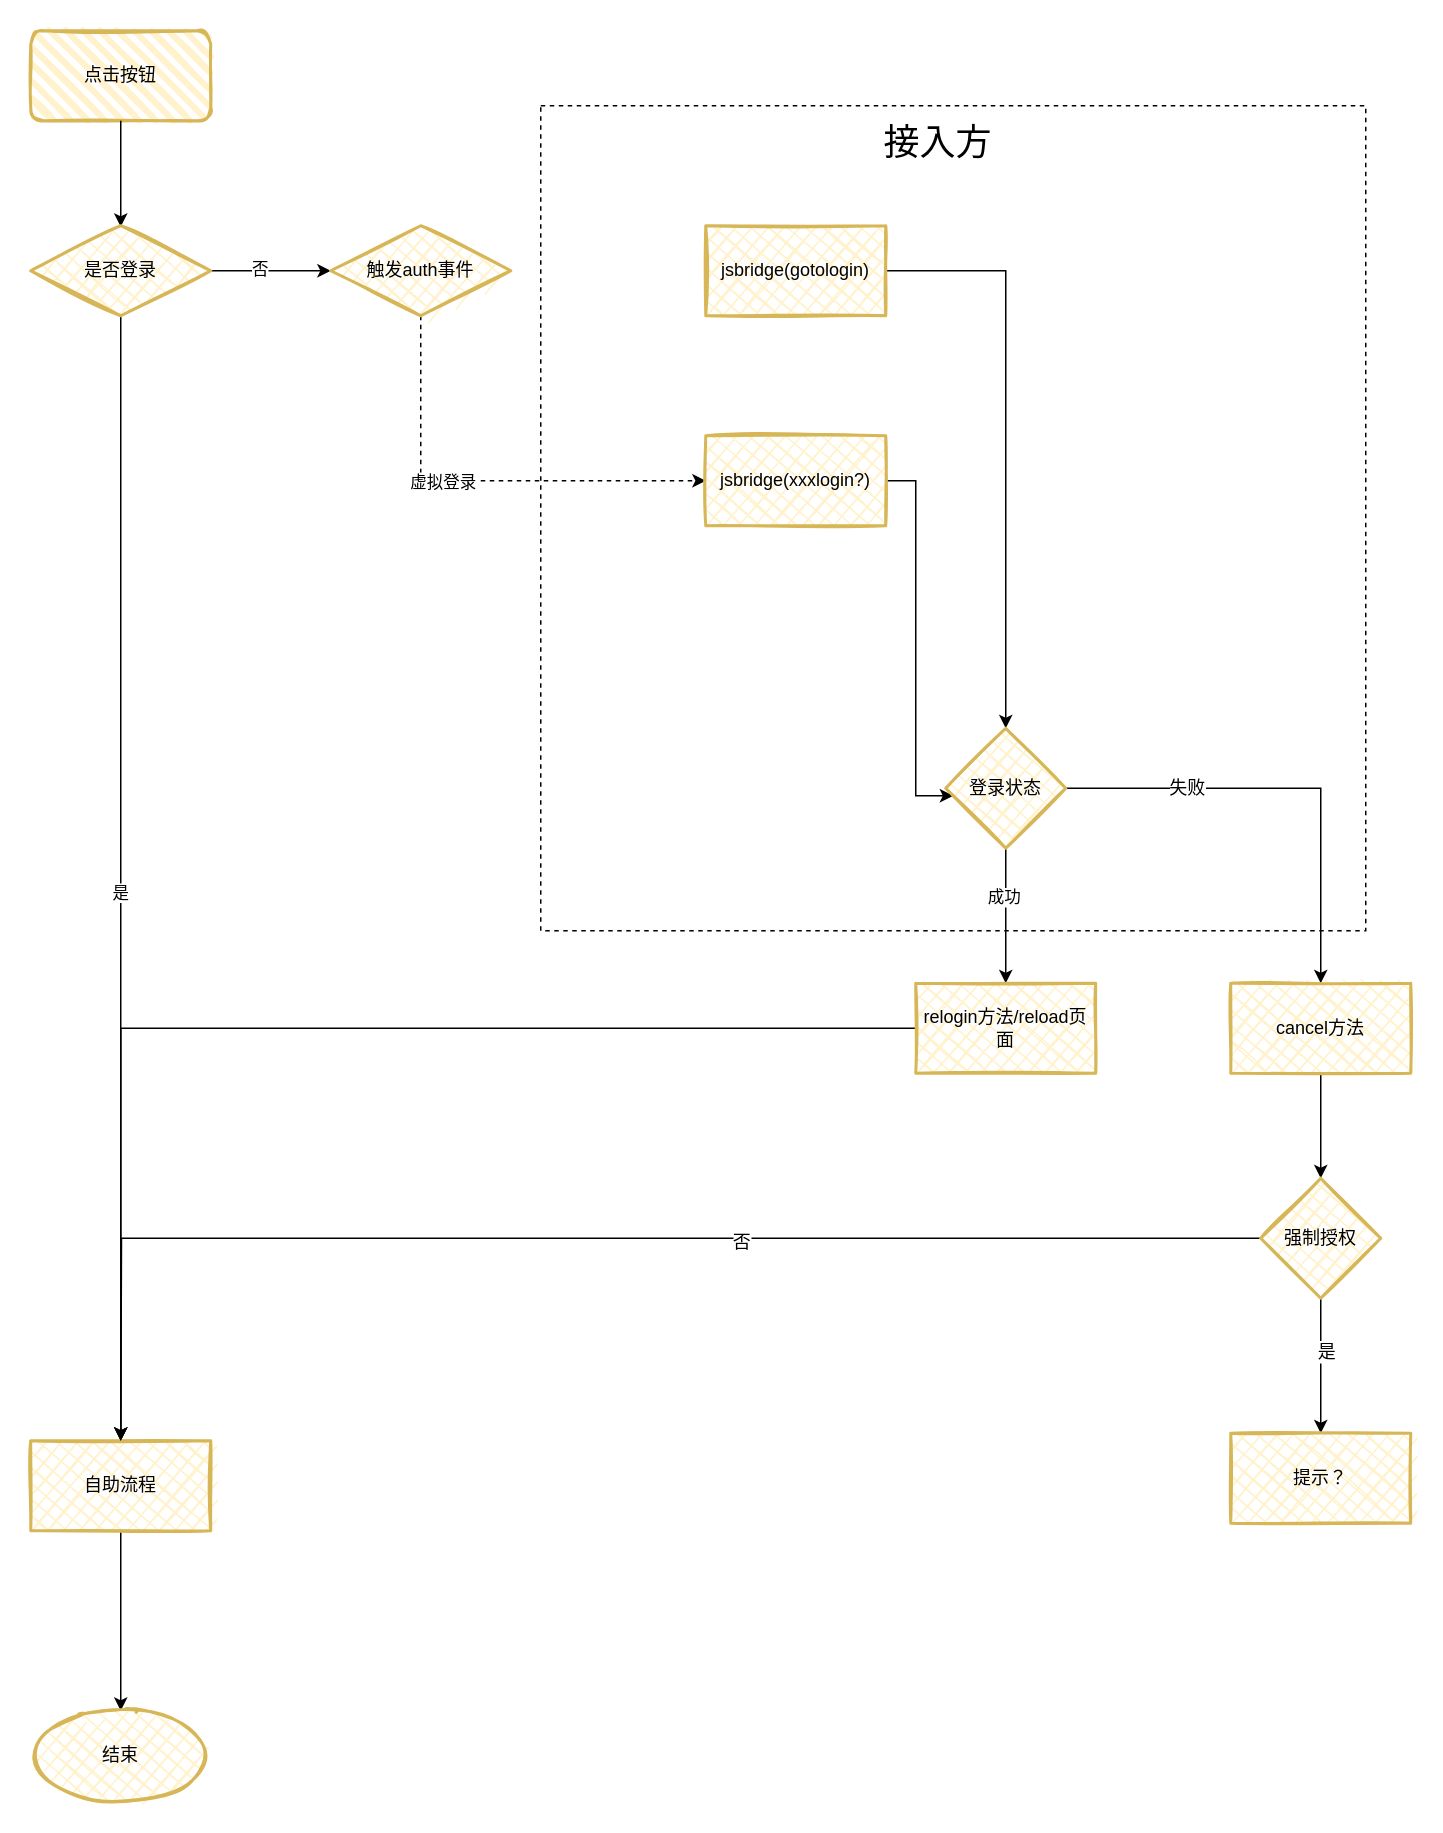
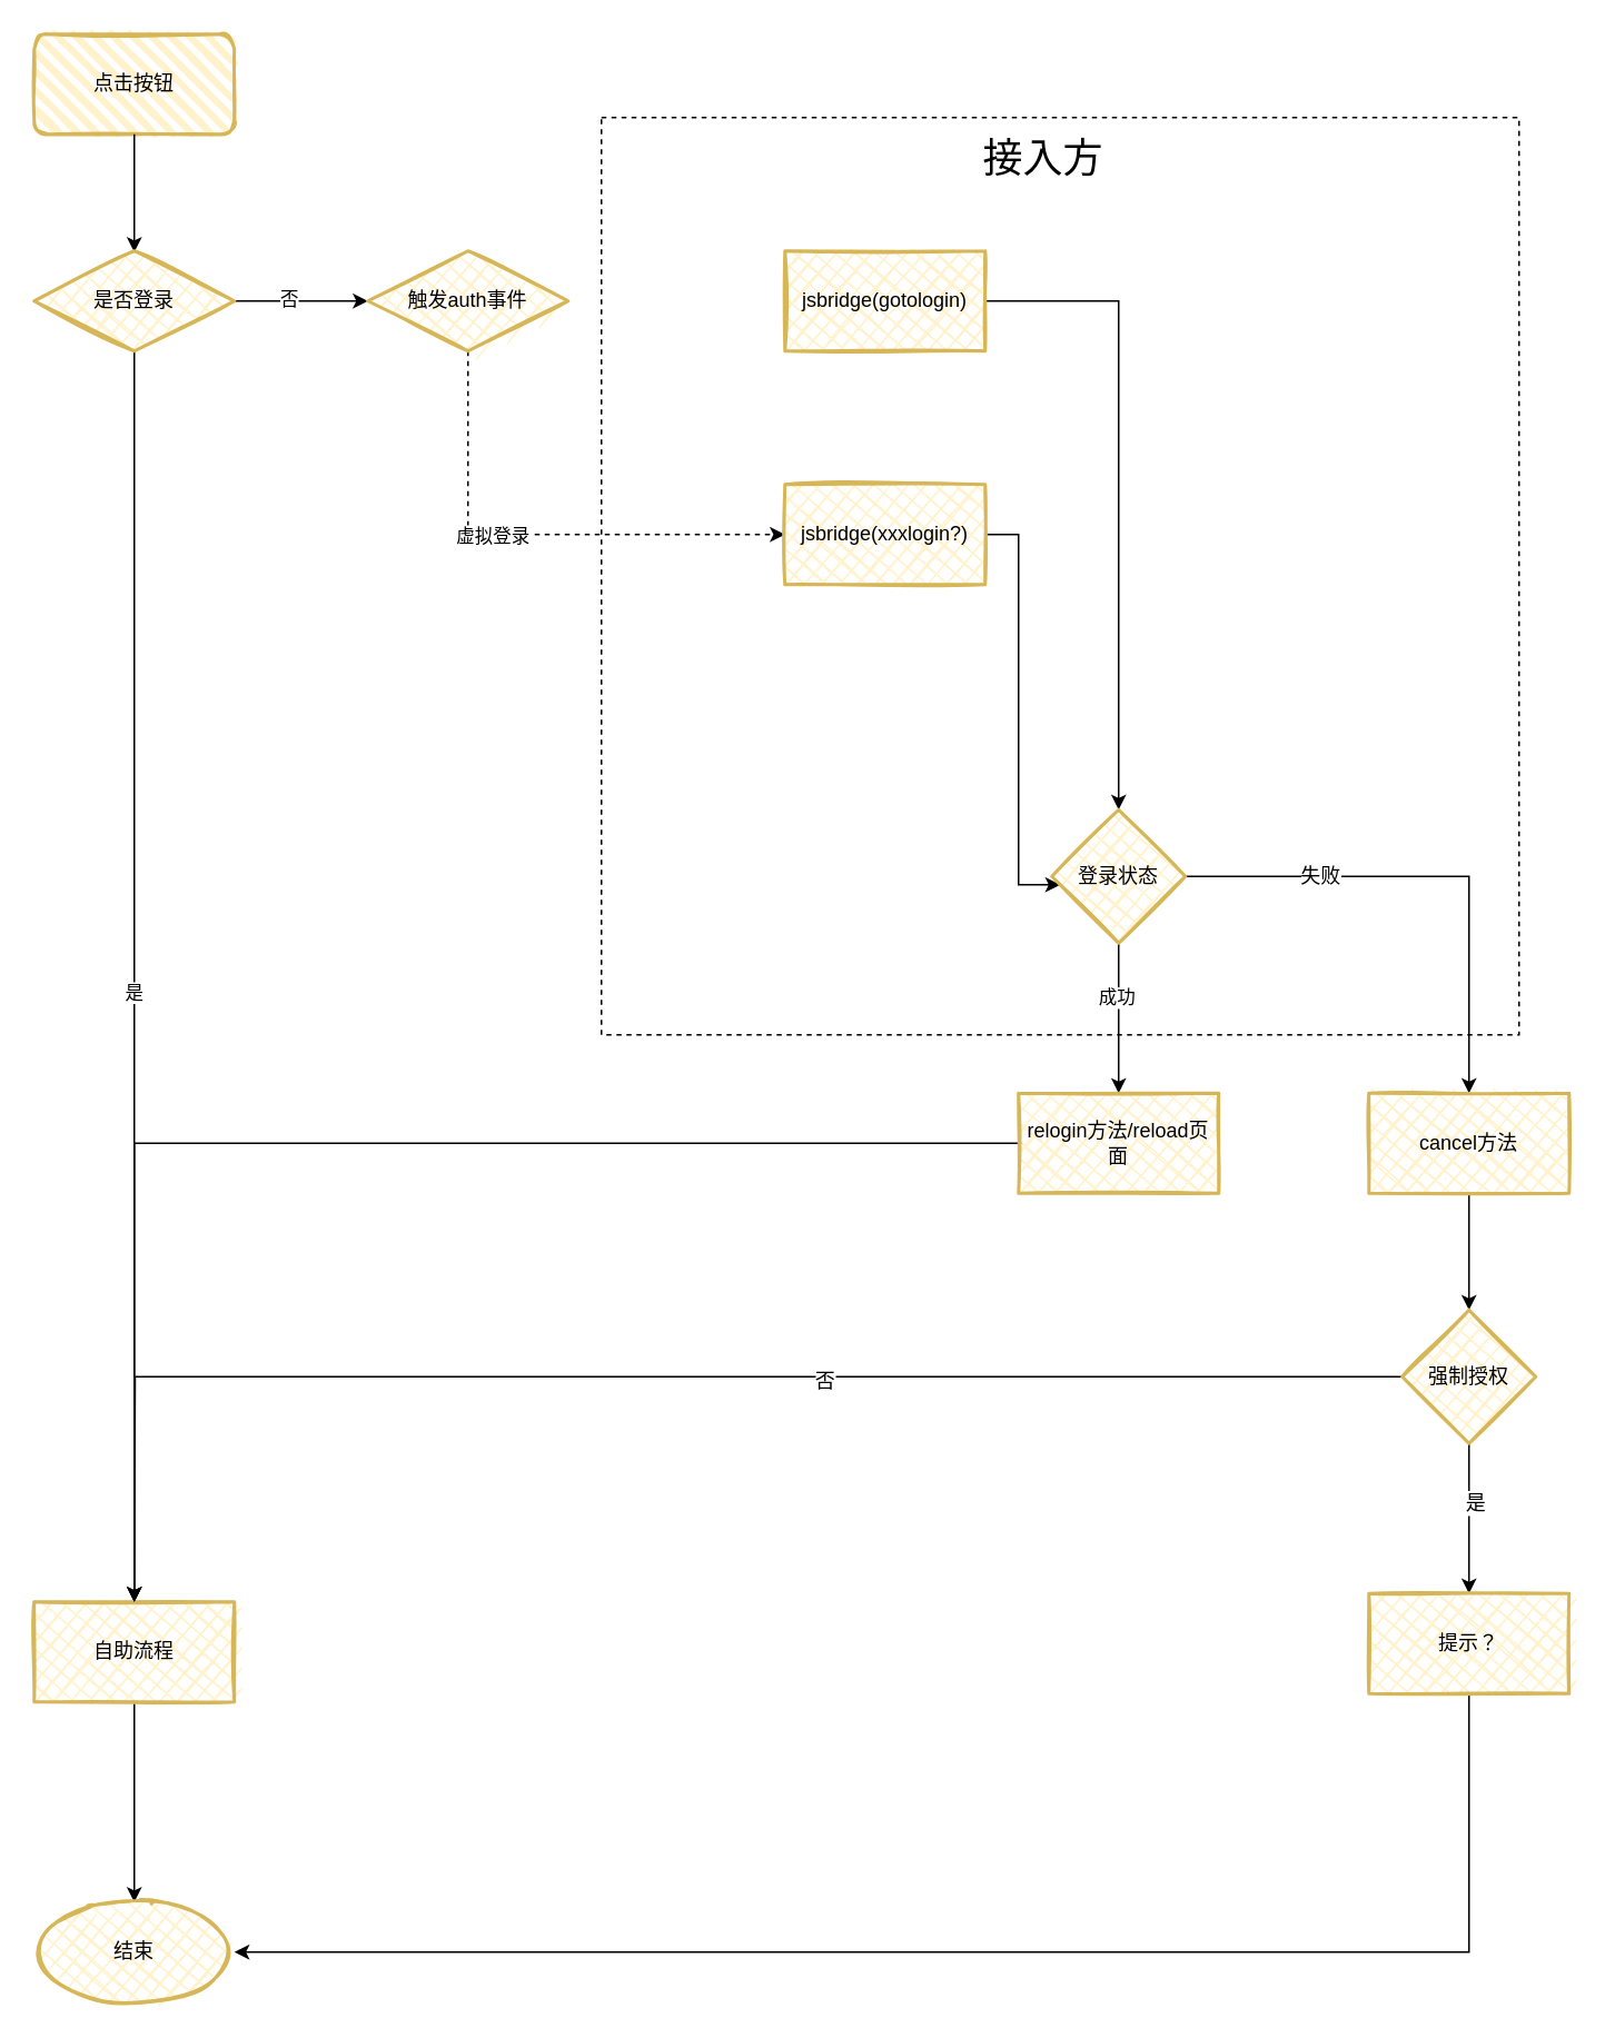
+ <mxCell id="34" value="" style="edgeStyle=orthogonalEdgeStyle;rounded=0;orthogonalLoop=1;jettySize=auto;html=1;fontSize=12;entryX=1;entryY=0.5;entryDx=0;entryDy=0;" parent="1" source="35" target="36" edge="1"><mxGeometry relative="1" as="geometry"><mxPoint x="80" y="1090" as="targetPoint" /><Array as="points"><mxPoint x="880" y="1170" /></Array></mxGeometry></mxCell>
